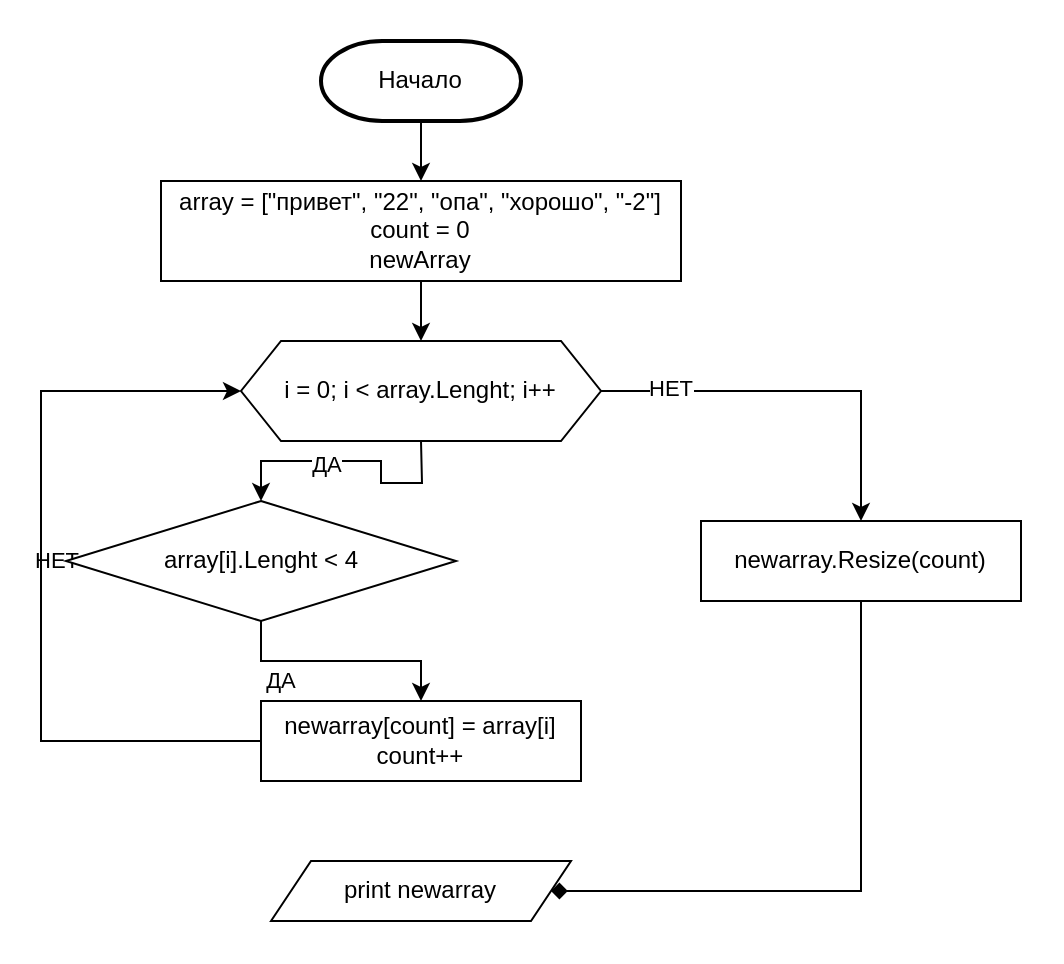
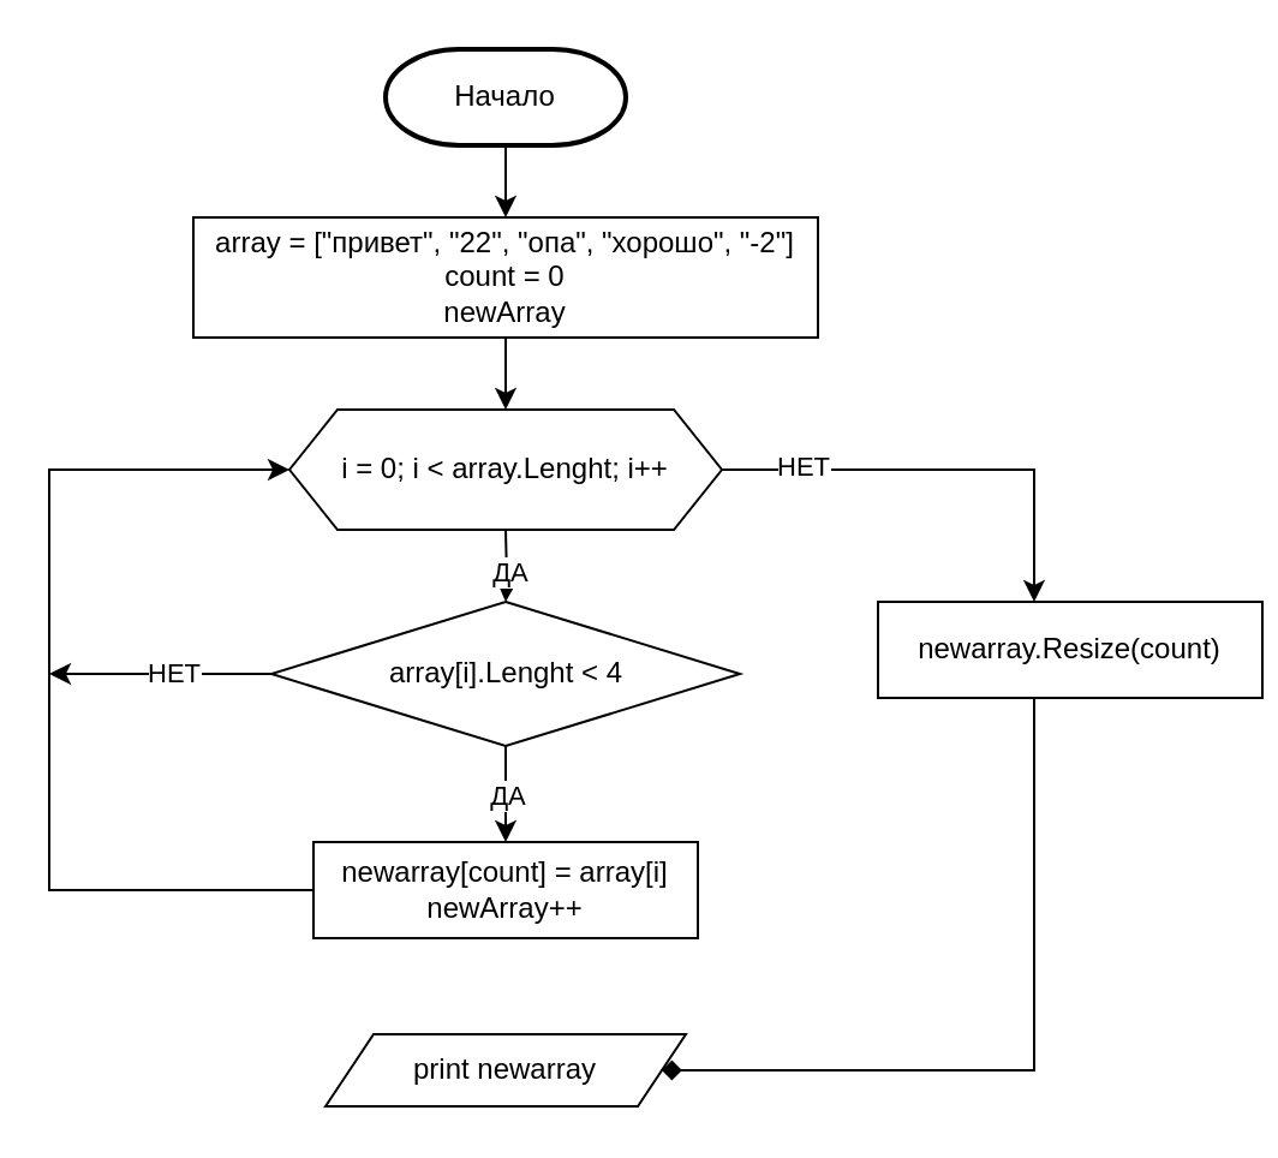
- <mxCell id="14" value="array[i].Lenght &amp;lt; 4" style="rhombus;whiteSpace=wrap;html=1;" parent="1" vertex="1"><mxGeometry x="32.5" y="250" width="195" height="60" as="geometry" /></mxCell>
+ <mxCell id="14" value="array[i].Lenght &amp;lt; 4" style="rhombus;whiteSpace=wrap;html=1;" parent="1" vertex="1"><mxGeometry x="112.5" y="250" width="195" height="60" as="geometry" /></mxCell>
- <mxCell id="20" value="newarray.Resize(count)" style="rounded=0;whiteSpace=wrap;html=1;" vertex="1" parent="1"><mxGeometry x="350" y="260" width="160" height="40" as="geometry" /></mxCell>
+ <mxCell id="20" value="newarray.Resize(count)" style="rounded=0;whiteSpace=wrap;html=1;" vertex="1" parent="1"><mxGeometry x="365" y="250" width="160" height="40" as="geometry" /></mxCell>
- <mxCell id="15" value="newarray[count] = array[i]&lt;br&gt;count++" style="rounded=0;whiteSpace=wrap;html=1;" parent="1" vertex="1"><mxGeometry x="130" y="350" width="160" height="40" as="geometry" /></mxCell>
+ <mxCell id="15" value="newarray[count] = array[i]&lt;br&gt;newArray++" style="rounded=0;whiteSpace=wrap;html=1;" parent="1" vertex="1"><mxGeometry x="130" y="350" width="160" height="40" as="geometry" /></mxCell>
